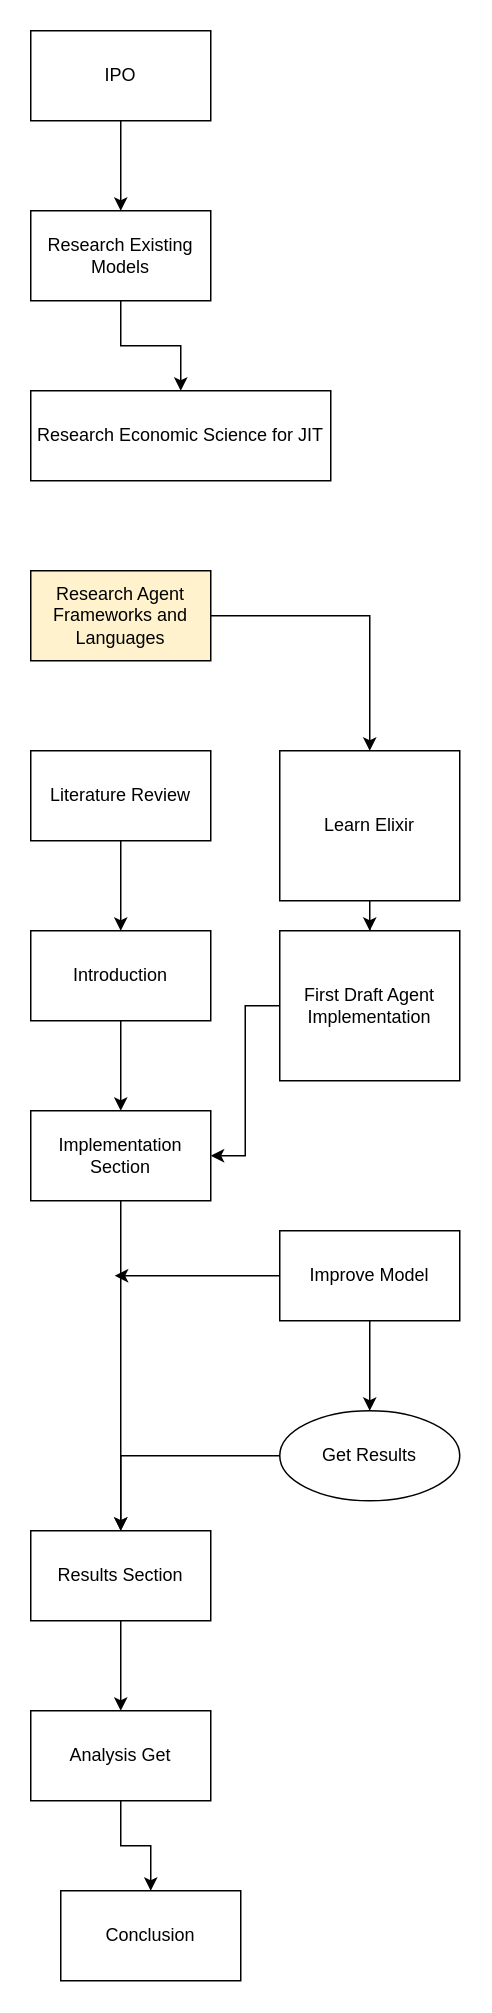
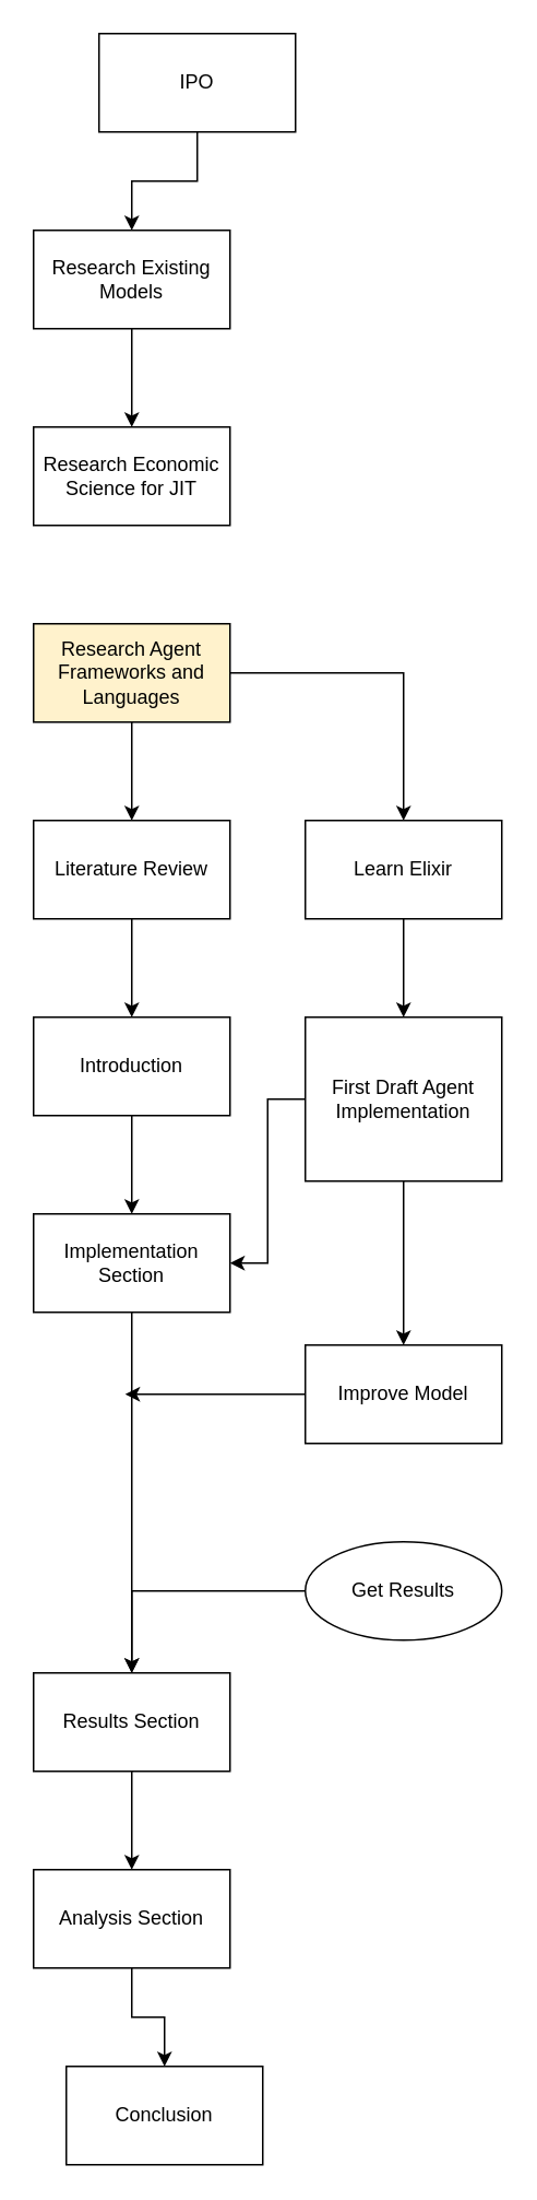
- <mxCell id="3" value="IPO" style="rounded=0;whiteSpace=wrap;html=1;" parent="1" vertex="1"><mxGeometry x="20" y="20" width="120" height="60" as="geometry" /></mxCell>
+ <mxCell id="3" value="IPO" style="rounded=0;whiteSpace=wrap;html=1;" parent="1" vertex="1"><mxGeometry x="60" y="20" width="120" height="60" as="geometry" /></mxCell>
- <mxCell id="22" value="Research Economic Science for JIT" style="rounded=0;whiteSpace=wrap;html=1;" vertex="1" parent="1"><mxGeometry x="20" y="260" width="200" height="60" as="geometry" /></mxCell>
+ <mxCell id="22" value="Research Economic Science for JIT" style="rounded=0;whiteSpace=wrap;html=1;" vertex="1" parent="1"><mxGeometry x="20" y="260" width="120" height="60" as="geometry" /></mxCell>
+ <mxCell id="23" style="edgeStyle=orthogonalEdgeStyle;rounded=0;orthogonalLoop=1;jettySize=auto;html=1;" edge="1" parent="1" source="25" target="7"><mxGeometry relative="1" as="geometry" /></mxCell>
- <mxCell id="9" value="Learn Elixir" style="rounded=0;whiteSpace=wrap;html=1;" parent="1" vertex="1"><mxGeometry x="186" y="500" width="120" height="100" as="geometry" /></mxCell>
+ <mxCell id="9" value="Learn Elixir" style="rounded=0;whiteSpace=wrap;html=1;" parent="1" vertex="1"><mxGeometry x="186" y="500" width="120" height="60" as="geometry" /></mxCell>
+ <mxCell id="11" style="edgeStyle=orthogonalEdgeStyle;rounded=0;orthogonalLoop=1;jettySize=auto;html=1;entryX=0.5;entryY=0;entryDx=0;entryDy=0;" edge="1" parent="1" source="12" target="28"><mxGeometry relative="1" as="geometry" /></mxCell>
- <mxCell id="26" style="edgeStyle=orthogonalEdgeStyle;rounded=0;orthogonalLoop=1;jettySize=auto;html=1;entryX=0.5;entryY=0;entryDx=0;entryDy=0;" edge="1" parent="1" source="28" target="30"><mxGeometry relative="1" as="geometry" /></mxCell>
- <mxCell id="20" value="Analysis Get" style="rounded=0;whiteSpace=wrap;html=1;" parent="1" vertex="1"><mxGeometry x="20" y="1140" width="120" height="60" as="geometry" /></mxCell>
+ <mxCell id="20" value="Analysis Section" style="rounded=0;whiteSpace=wrap;html=1;" parent="1" vertex="1"><mxGeometry x="20" y="1140" width="120" height="60" as="geometry" /></mxCell>
